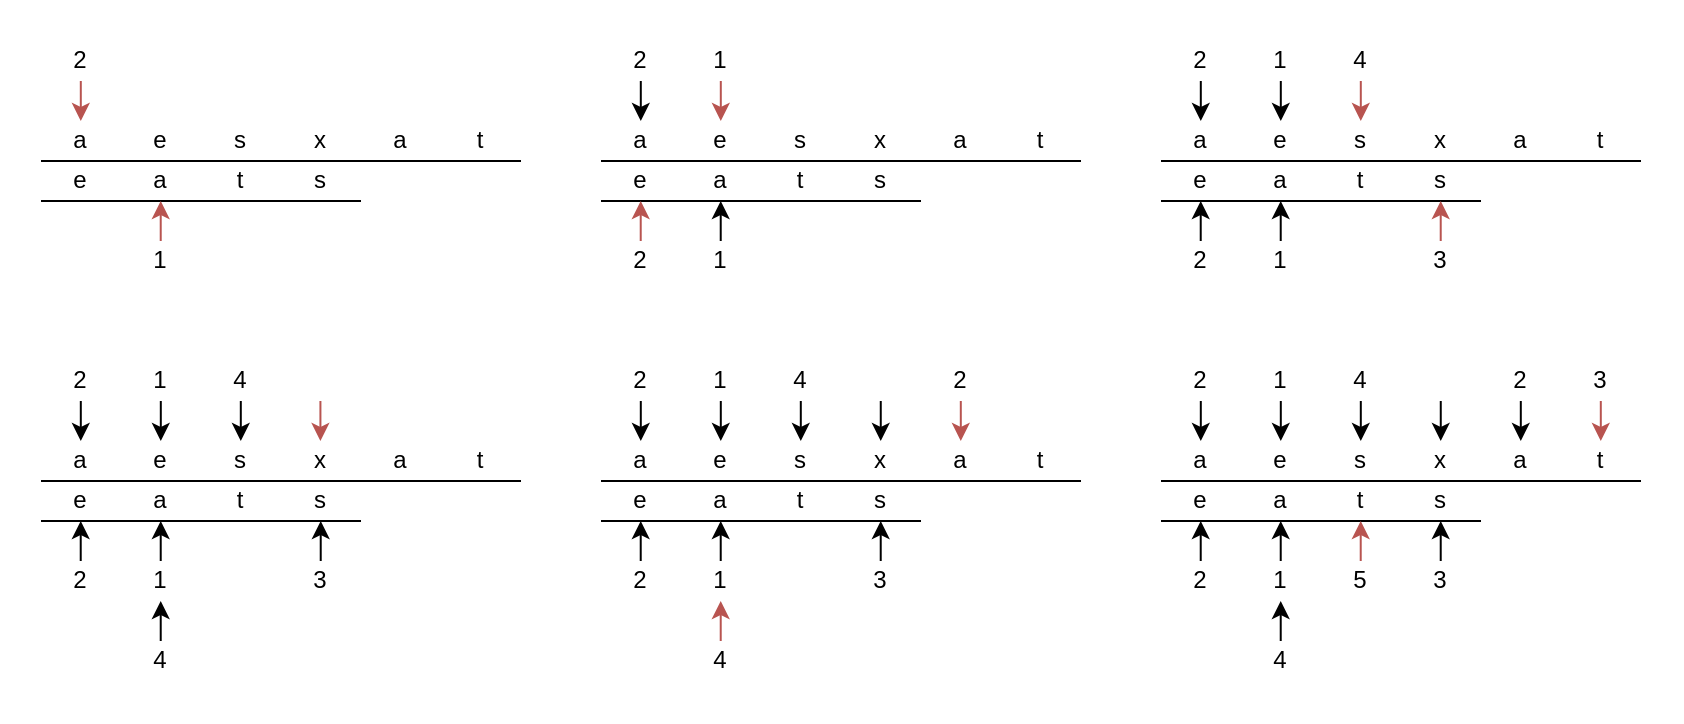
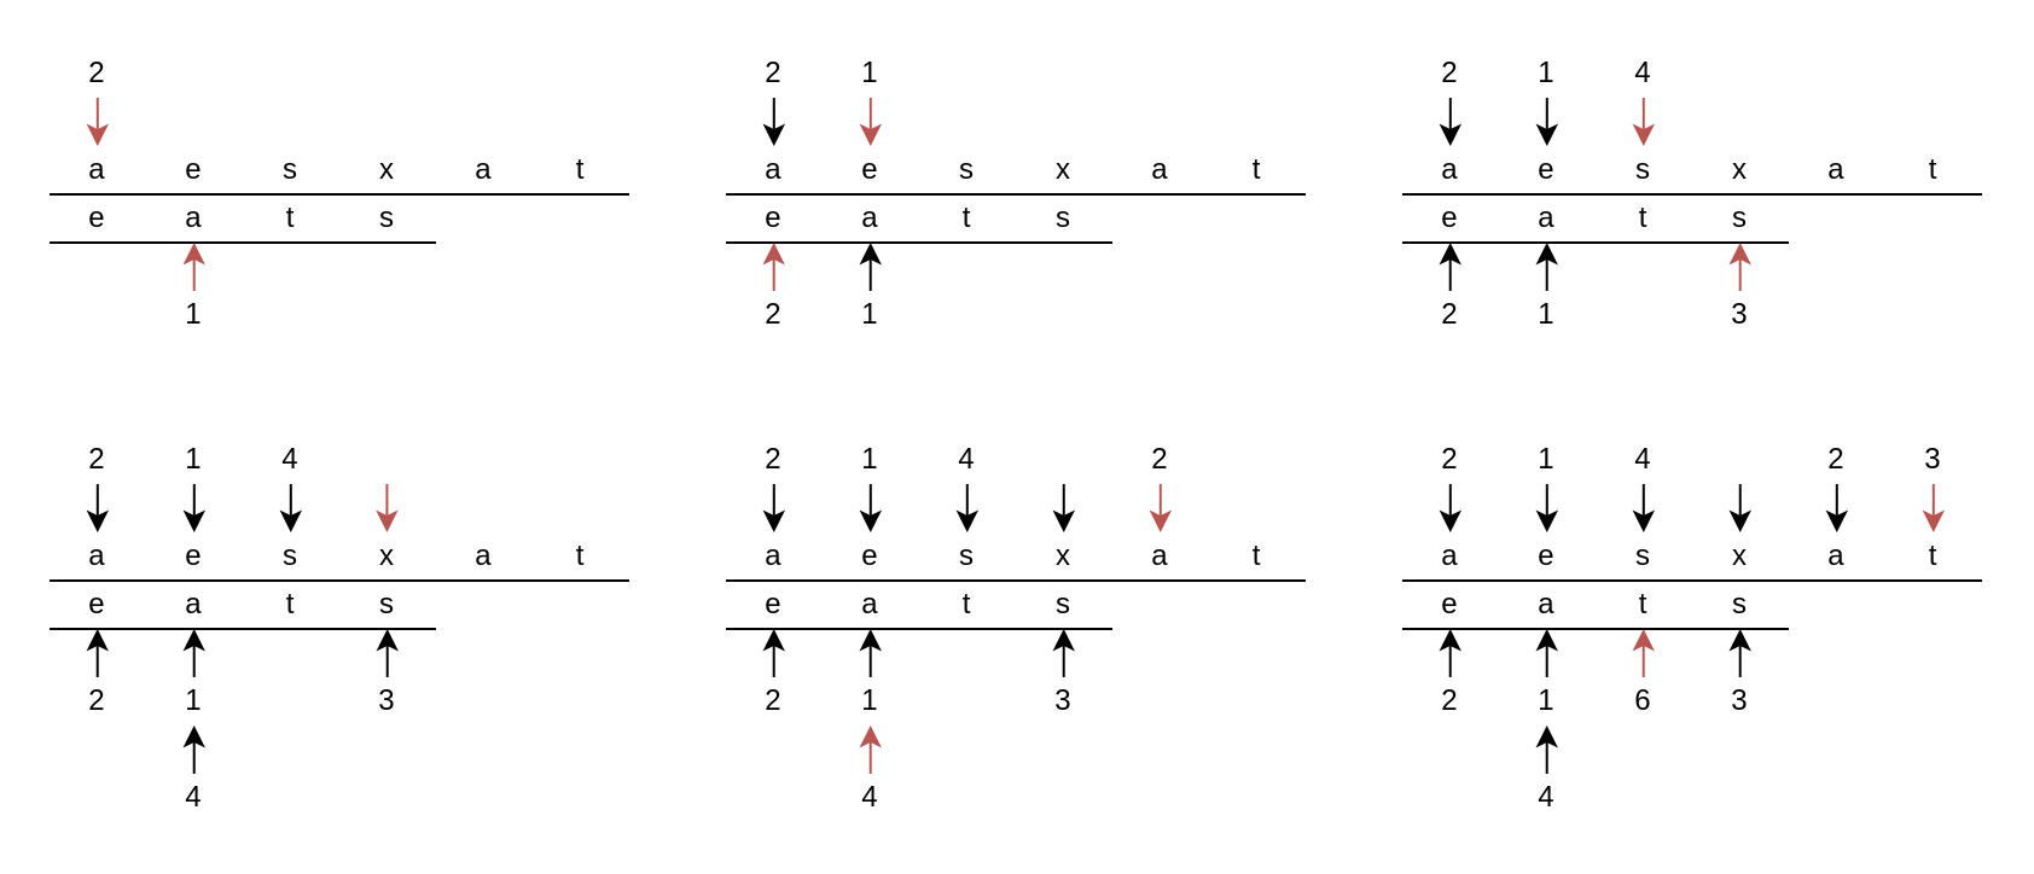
- <mxCell id="116" value="5" style="text;html=1;strokeColor=none;fillColor=none;align=center;verticalAlign=middle;whiteSpace=wrap;rounded=0;" parent="1" vertex="1"><mxGeometry x="660" y="280" width="40" height="20" as="geometry" /></mxCell>
+ <mxCell id="116" value="6" style="text;html=1;strokeColor=none;fillColor=none;align=center;verticalAlign=middle;whiteSpace=wrap;rounded=0;" parent="1" vertex="1"><mxGeometry x="660" y="280" width="40" height="20" as="geometry" /></mxCell>
